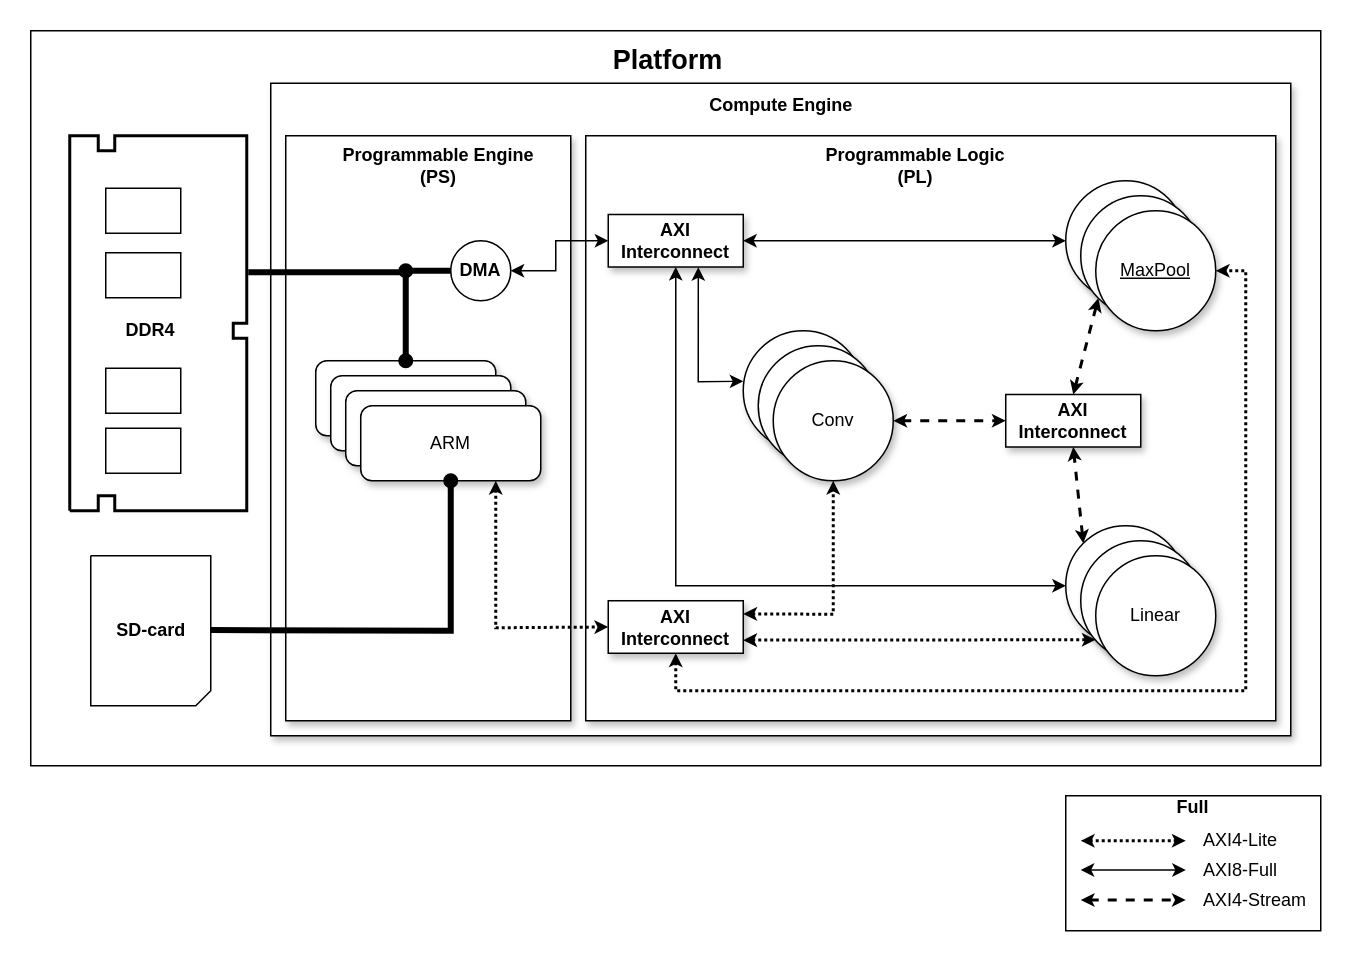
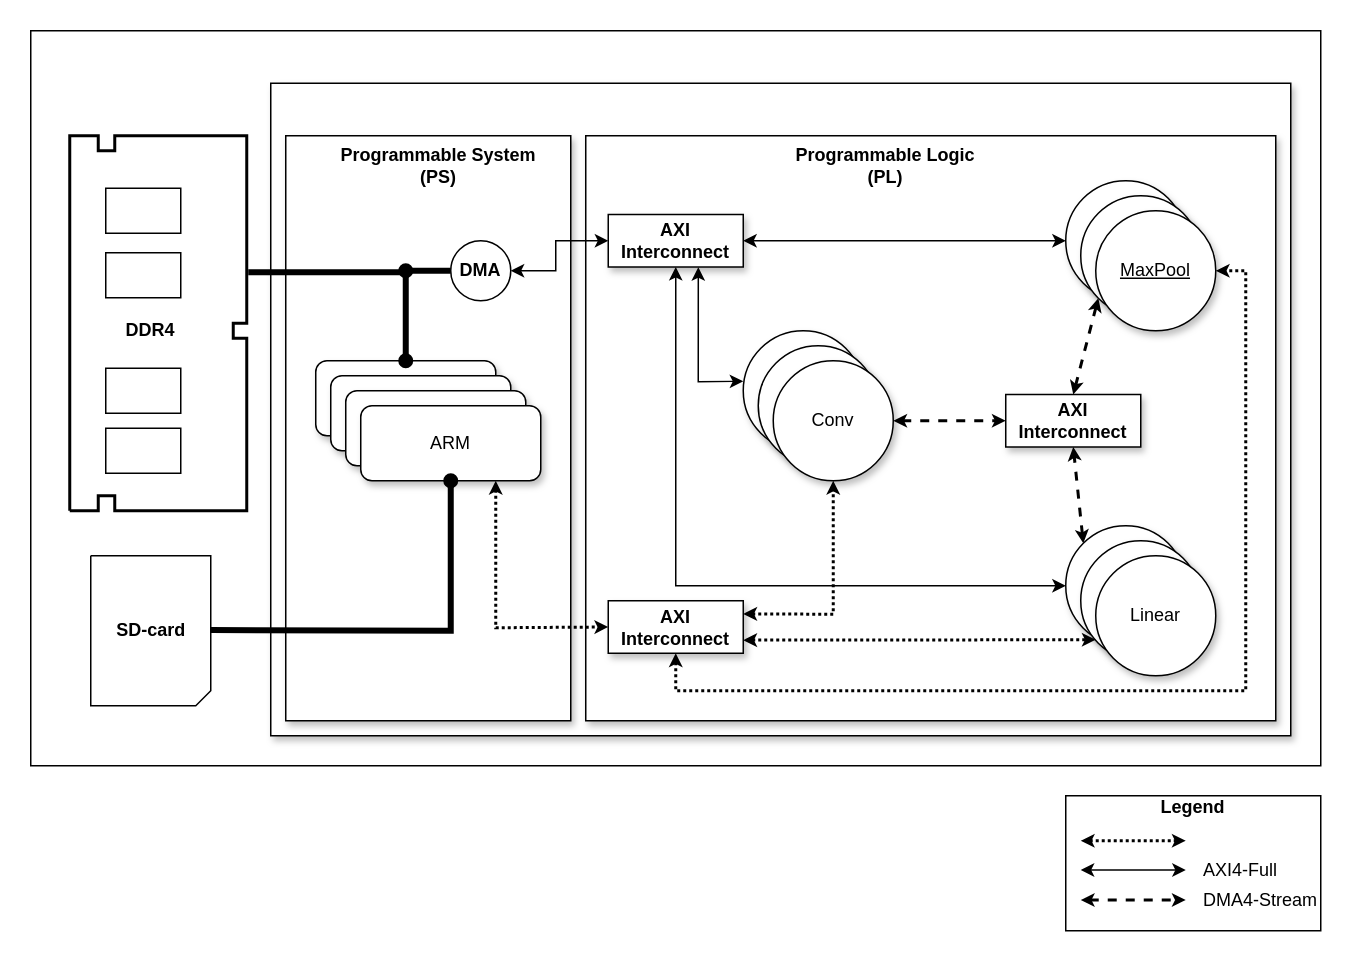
- <mxCell id="64" value="&lt;b&gt;&lt;font style=&quot;font-size: 18px&quot;&gt;Platform&lt;/font&gt;&lt;/b&gt;" style="text;html=1;strokeColor=none;fillColor=none;align=center;verticalAlign=middle;whiteSpace=wrap;rounded=0;" parent="1" vertex="1"><mxGeometry x="400" y="30" width="90" height="20" as="geometry" /></mxCell>
- <mxCell id="65" value="Compute Engine" style="text;html=1;strokeColor=none;fillColor=none;align=center;verticalAlign=middle;whiteSpace=wrap;rounded=0;shadow=1;fontStyle=1" vertex="1" parent="1"><mxGeometry x="467.5" y="60" width="105" height="20" as="geometry" /></mxCell>
- <mxCell id="8" value="Programmable Engine (PS)" style="text;html=1;strokeColor=none;fillColor=none;align=center;verticalAlign=middle;whiteSpace=wrap;rounded=0;fontStyle=1" parent="1" vertex="1"><mxGeometry x="222.5" y="100" width="137.5" height="20" as="geometry" /></mxCell>
+ <mxCell id="8" value="Programmable System (PS)" style="text;html=1;strokeColor=none;fillColor=none;align=center;verticalAlign=middle;whiteSpace=wrap;rounded=0;fontStyle=1" parent="1" vertex="1"><mxGeometry x="222.5" y="100" width="137.5" height="20" as="geometry" /></mxCell>
- <mxCell id="7" value="Programmable Logic (PL)" style="text;html=1;strokeColor=none;fillColor=none;align=center;verticalAlign=middle;whiteSpace=wrap;rounded=0;fontStyle=1" parent="1" vertex="1"><mxGeometry x="545" y="100" width="130" height="20" as="geometry" /></mxCell>
+ <mxCell id="7" value="Programmable Logic (PL)" style="text;html=1;strokeColor=none;fillColor=none;align=center;verticalAlign=middle;whiteSpace=wrap;rounded=0;fontStyle=1" parent="1" vertex="1"><mxGeometry x="525" y="100" width="130" height="20" as="geometry" /></mxCell>
- <mxCell id="23" value="Full" style="text;html=1;strokeColor=none;fillColor=none;align=center;verticalAlign=middle;whiteSpace=wrap;rounded=0;fontStyle=1" parent="21" vertex="1"><mxGeometry x="66.111" width="37.778" height="15.0" as="geometry" /></mxCell>
+ <mxCell id="23" value="Legend" style="text;html=1;strokeColor=none;fillColor=none;align=center;verticalAlign=middle;whiteSpace=wrap;rounded=0;fontStyle=1" parent="21" vertex="1"><mxGeometry x="66.111" width="37.778" height="15.0" as="geometry" /></mxCell>
- <mxCell id="26" value="AXI4-Lite" style="text;html=1;strokeColor=none;fillColor=none;align=left;verticalAlign=middle;whiteSpace=wrap;rounded=0;" parent="24" vertex="1"><mxGeometry x="80" width="80" height="20" as="geometry" /></mxCell>
- <mxCell id="29" value="AXI8-Full" style="text;html=1;strokeColor=none;fillColor=none;align=left;verticalAlign=middle;whiteSpace=wrap;rounded=0;" parent="27" vertex="1"><mxGeometry x="80" width="80" height="20" as="geometry" /></mxCell>
+ <mxCell id="29" value="AXI4-Full" style="text;html=1;strokeColor=none;fillColor=none;align=left;verticalAlign=middle;whiteSpace=wrap;rounded=0;" parent="27" vertex="1"><mxGeometry x="80" width="80" height="20" as="geometry" /></mxCell>
- <mxCell id="32" value="AXI4-Stream" style="text;html=1;strokeColor=none;fillColor=none;align=left;verticalAlign=middle;whiteSpace=wrap;rounded=0;" parent="30" vertex="1"><mxGeometry x="80" width="80" height="20" as="geometry" /></mxCell>
+ <mxCell id="32" value="DMA4-Stream" style="text;html=1;strokeColor=none;fillColor=none;align=left;verticalAlign=middle;whiteSpace=wrap;rounded=0;" parent="30" vertex="1"><mxGeometry x="80" width="80" height="20" as="geometry" /></mxCell>
